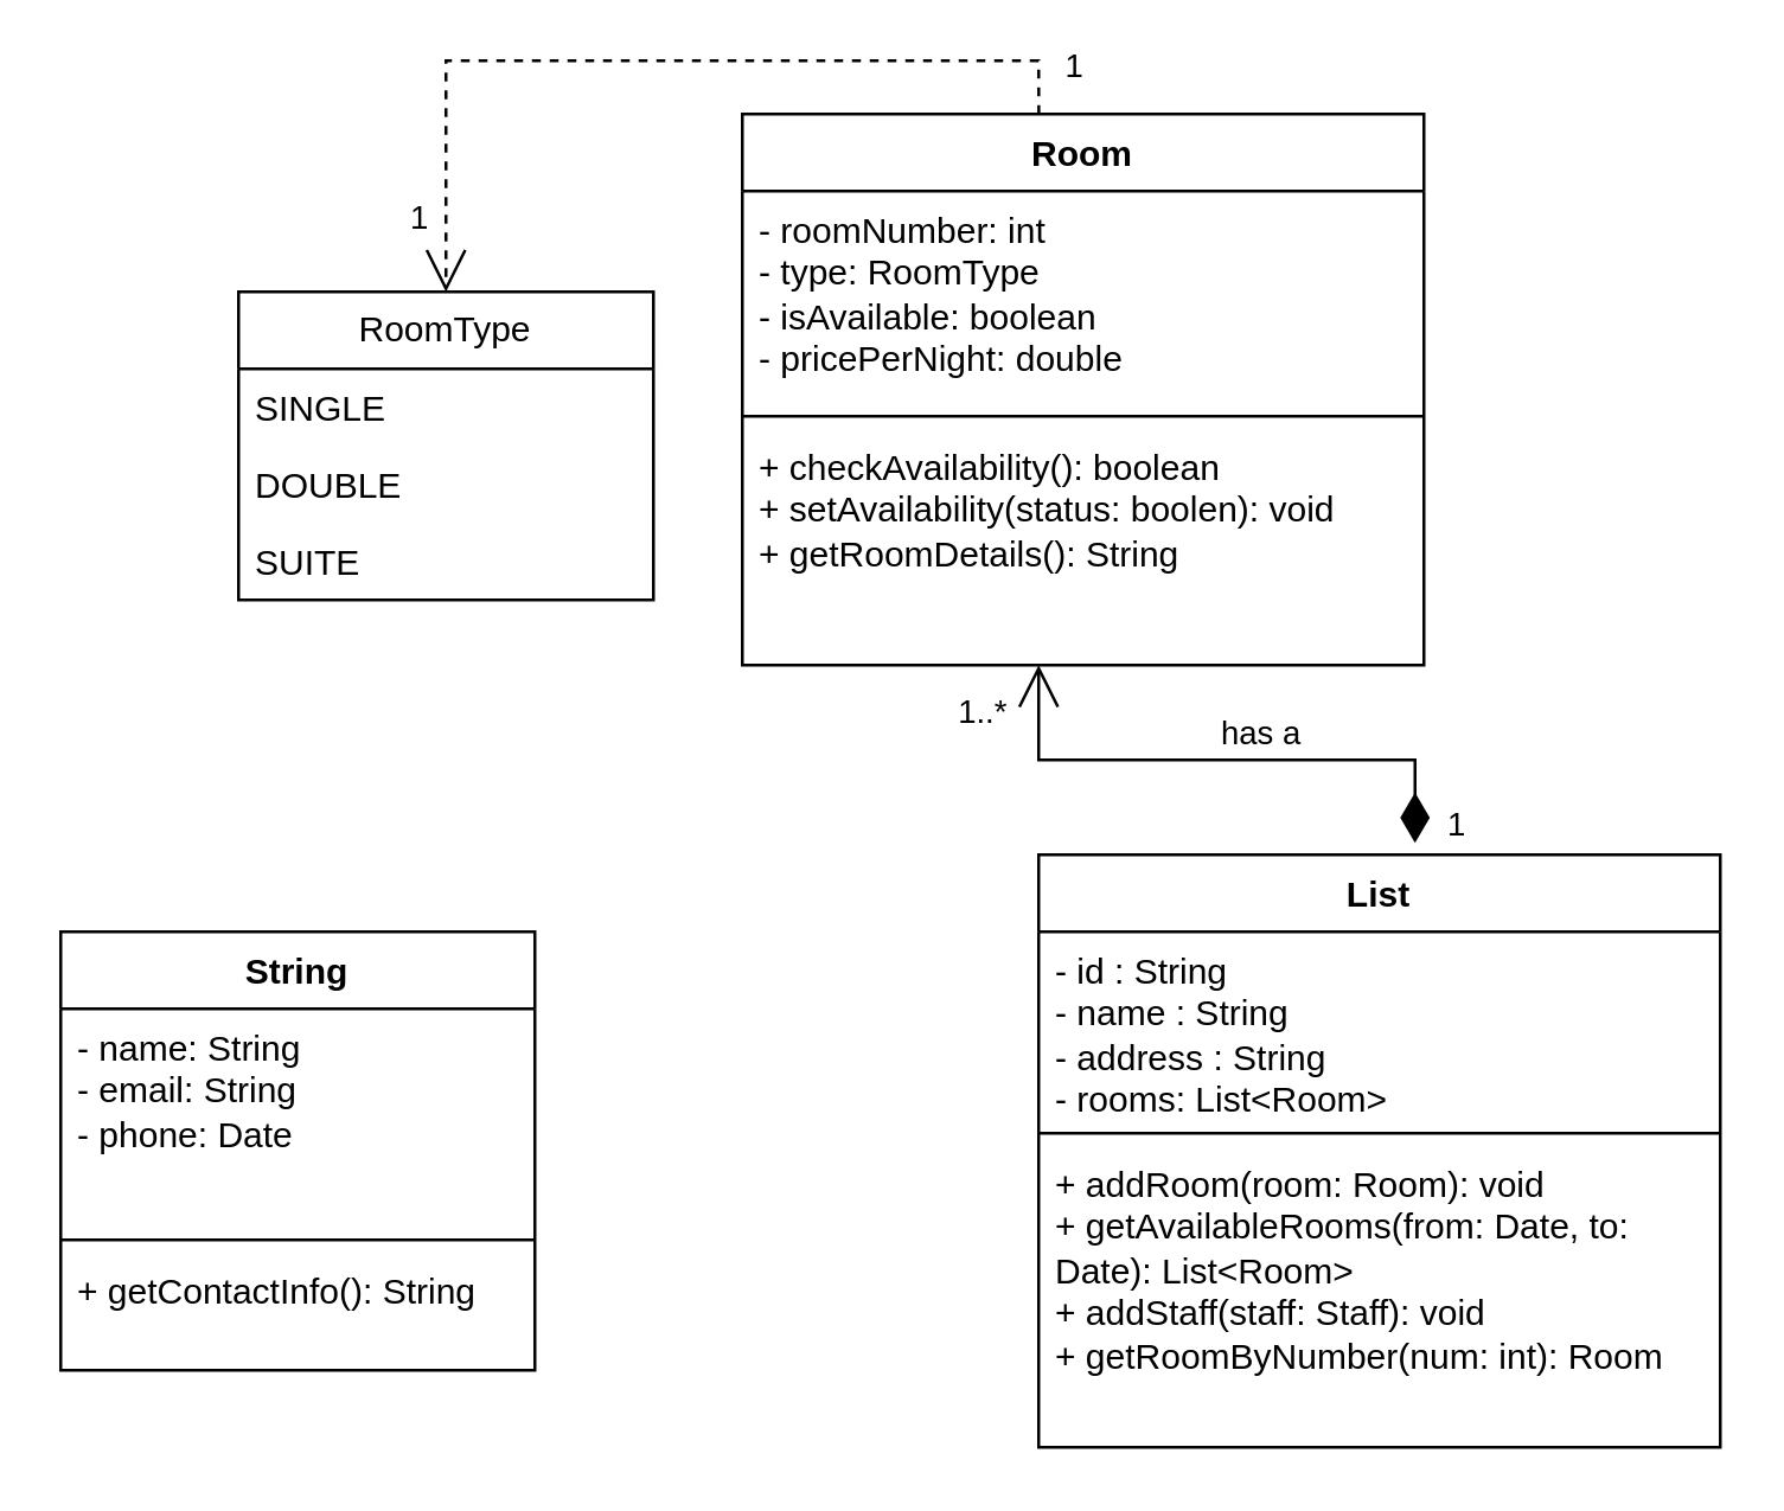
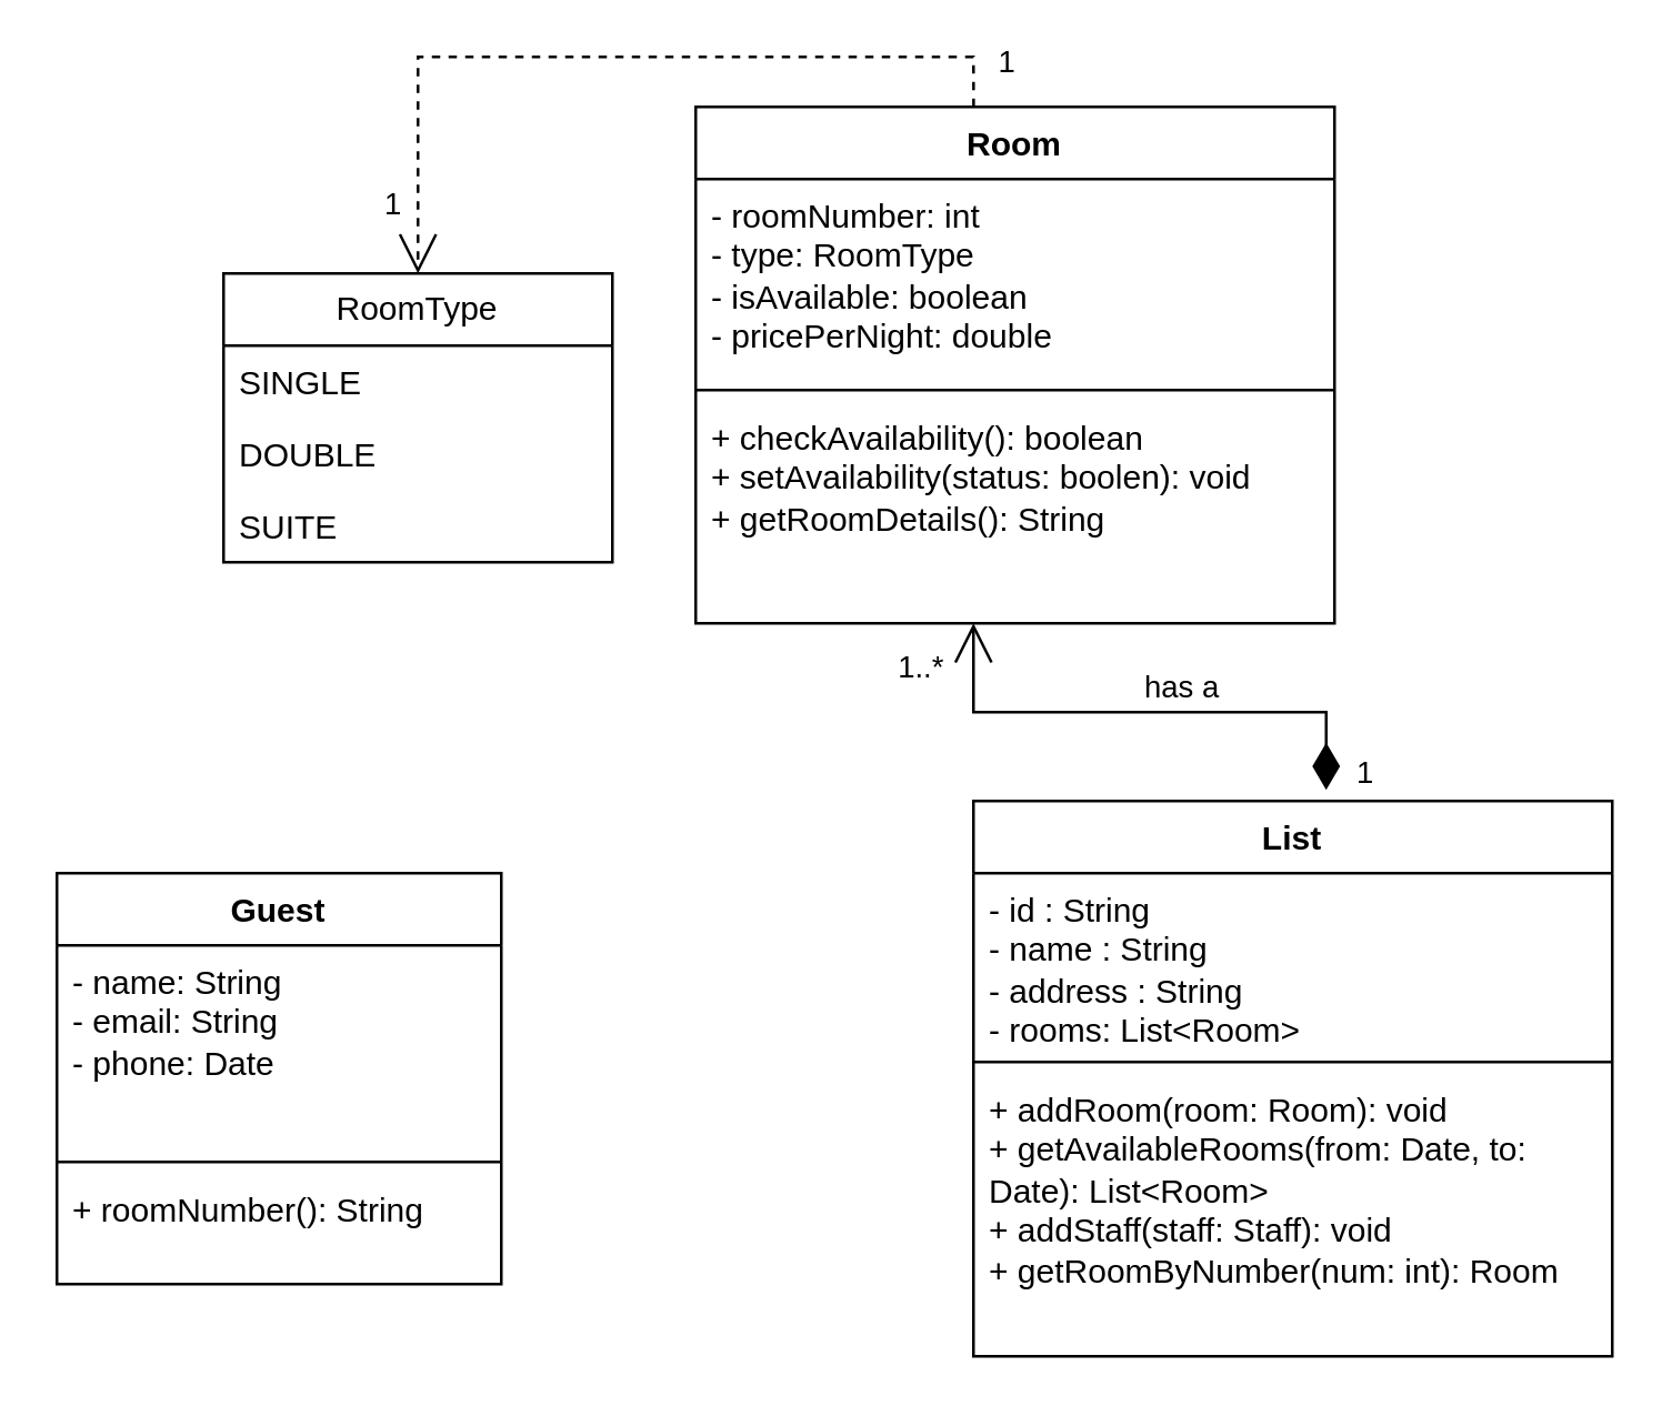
- <mxCell id="20" value="String" style="swimlane;fontStyle=1;align=center;verticalAlign=top;childLayout=stackLayout;horizontal=1;startSize=26;horizontalStack=0;resizeParent=1;resizeParentMax=0;resizeLast=0;collapsible=1;marginBottom=0;whiteSpace=wrap;html=1;" vertex="1" parent="1"><mxGeometry x="20" y="314" width="160" height="148" as="geometry" /></mxCell>
+ <mxCell id="20" value="Guest" style="swimlane;fontStyle=1;align=center;verticalAlign=top;childLayout=stackLayout;horizontal=1;startSize=26;horizontalStack=0;resizeParent=1;resizeParentMax=0;resizeLast=0;collapsible=1;marginBottom=0;whiteSpace=wrap;html=1;" vertex="1" parent="1"><mxGeometry x="20" y="314" width="160" height="148" as="geometry" /></mxCell>
- <mxCell id="23" value="+ getContactInfo(): String" style="text;strokeColor=none;fillColor=none;align=left;verticalAlign=top;spacingLeft=4;spacingRight=4;overflow=hidden;rotatable=0;points=[[0,0.5],[1,0.5]];portConstraint=eastwest;whiteSpace=wrap;html=1;" vertex="1" parent="20"><mxGeometry y="108" width="160" height="40" as="geometry" /></mxCell>
+ <mxCell id="23" value="+ roomNumber(): String" style="text;strokeColor=none;fillColor=none;align=left;verticalAlign=top;spacingLeft=4;spacingRight=4;overflow=hidden;rotatable=0;points=[[0,0.5],[1,0.5]];portConstraint=eastwest;whiteSpace=wrap;html=1;" vertex="1" parent="20"><mxGeometry y="108" width="160" height="40" as="geometry" /></mxCell>
